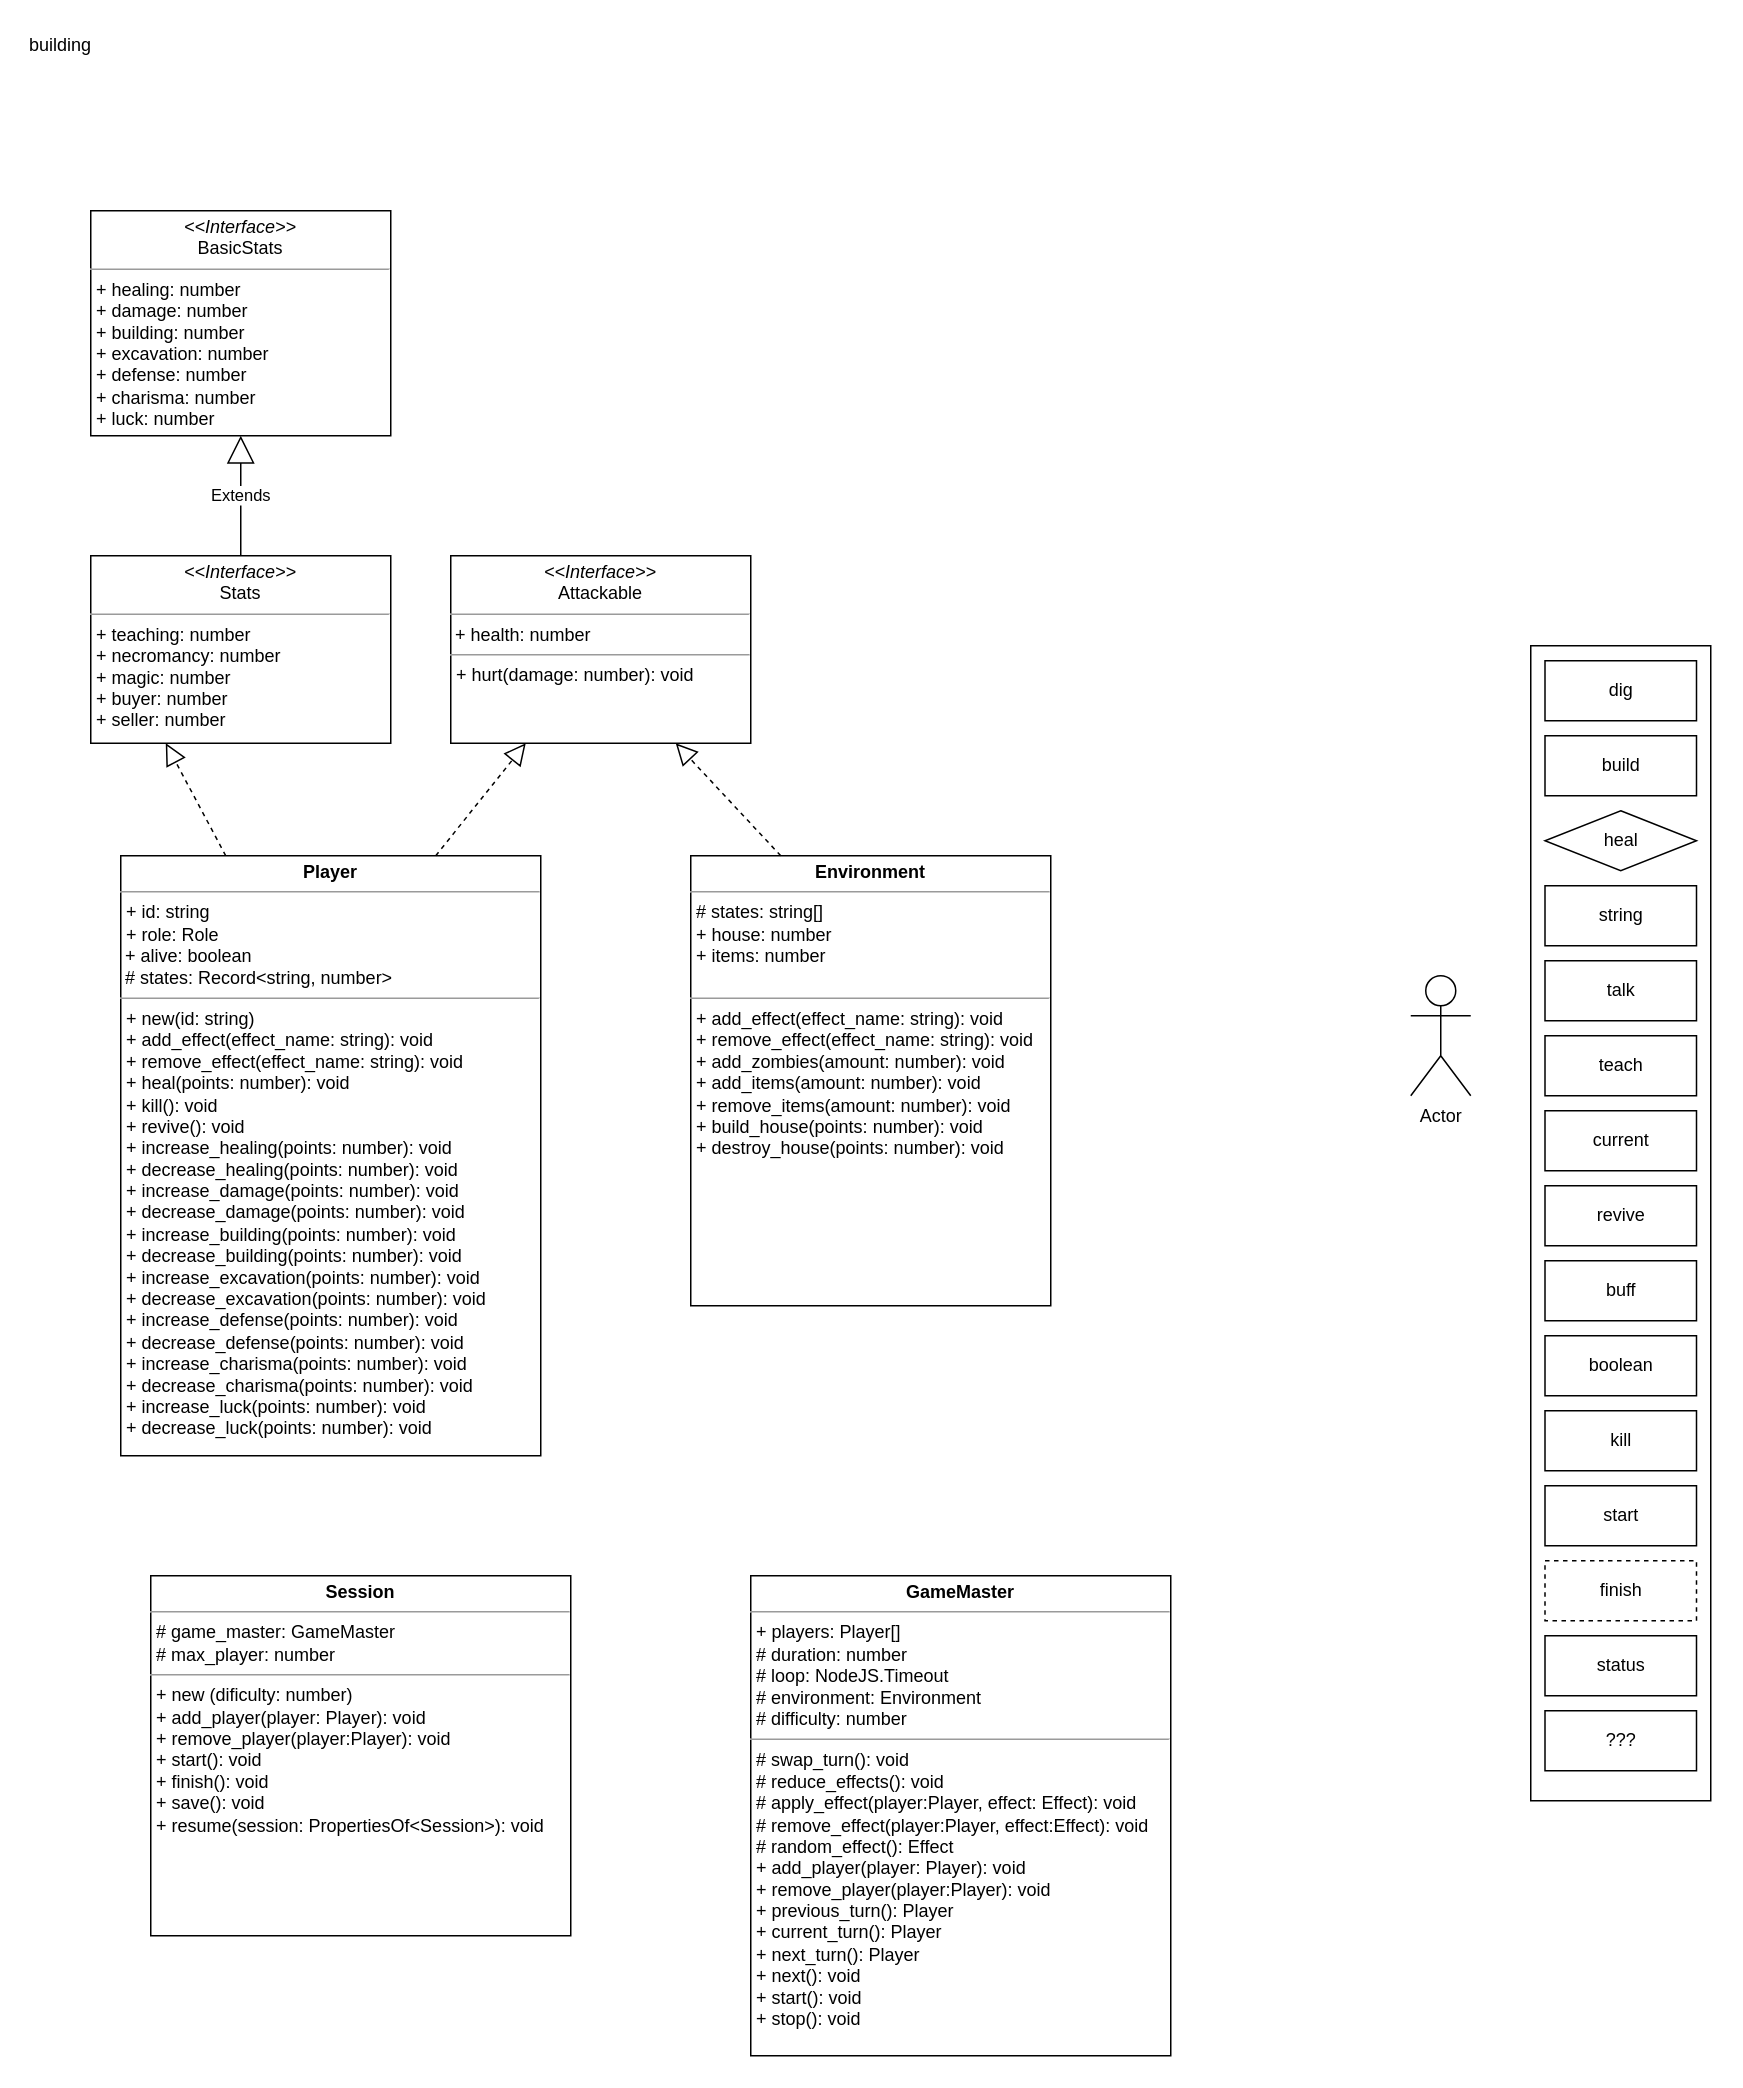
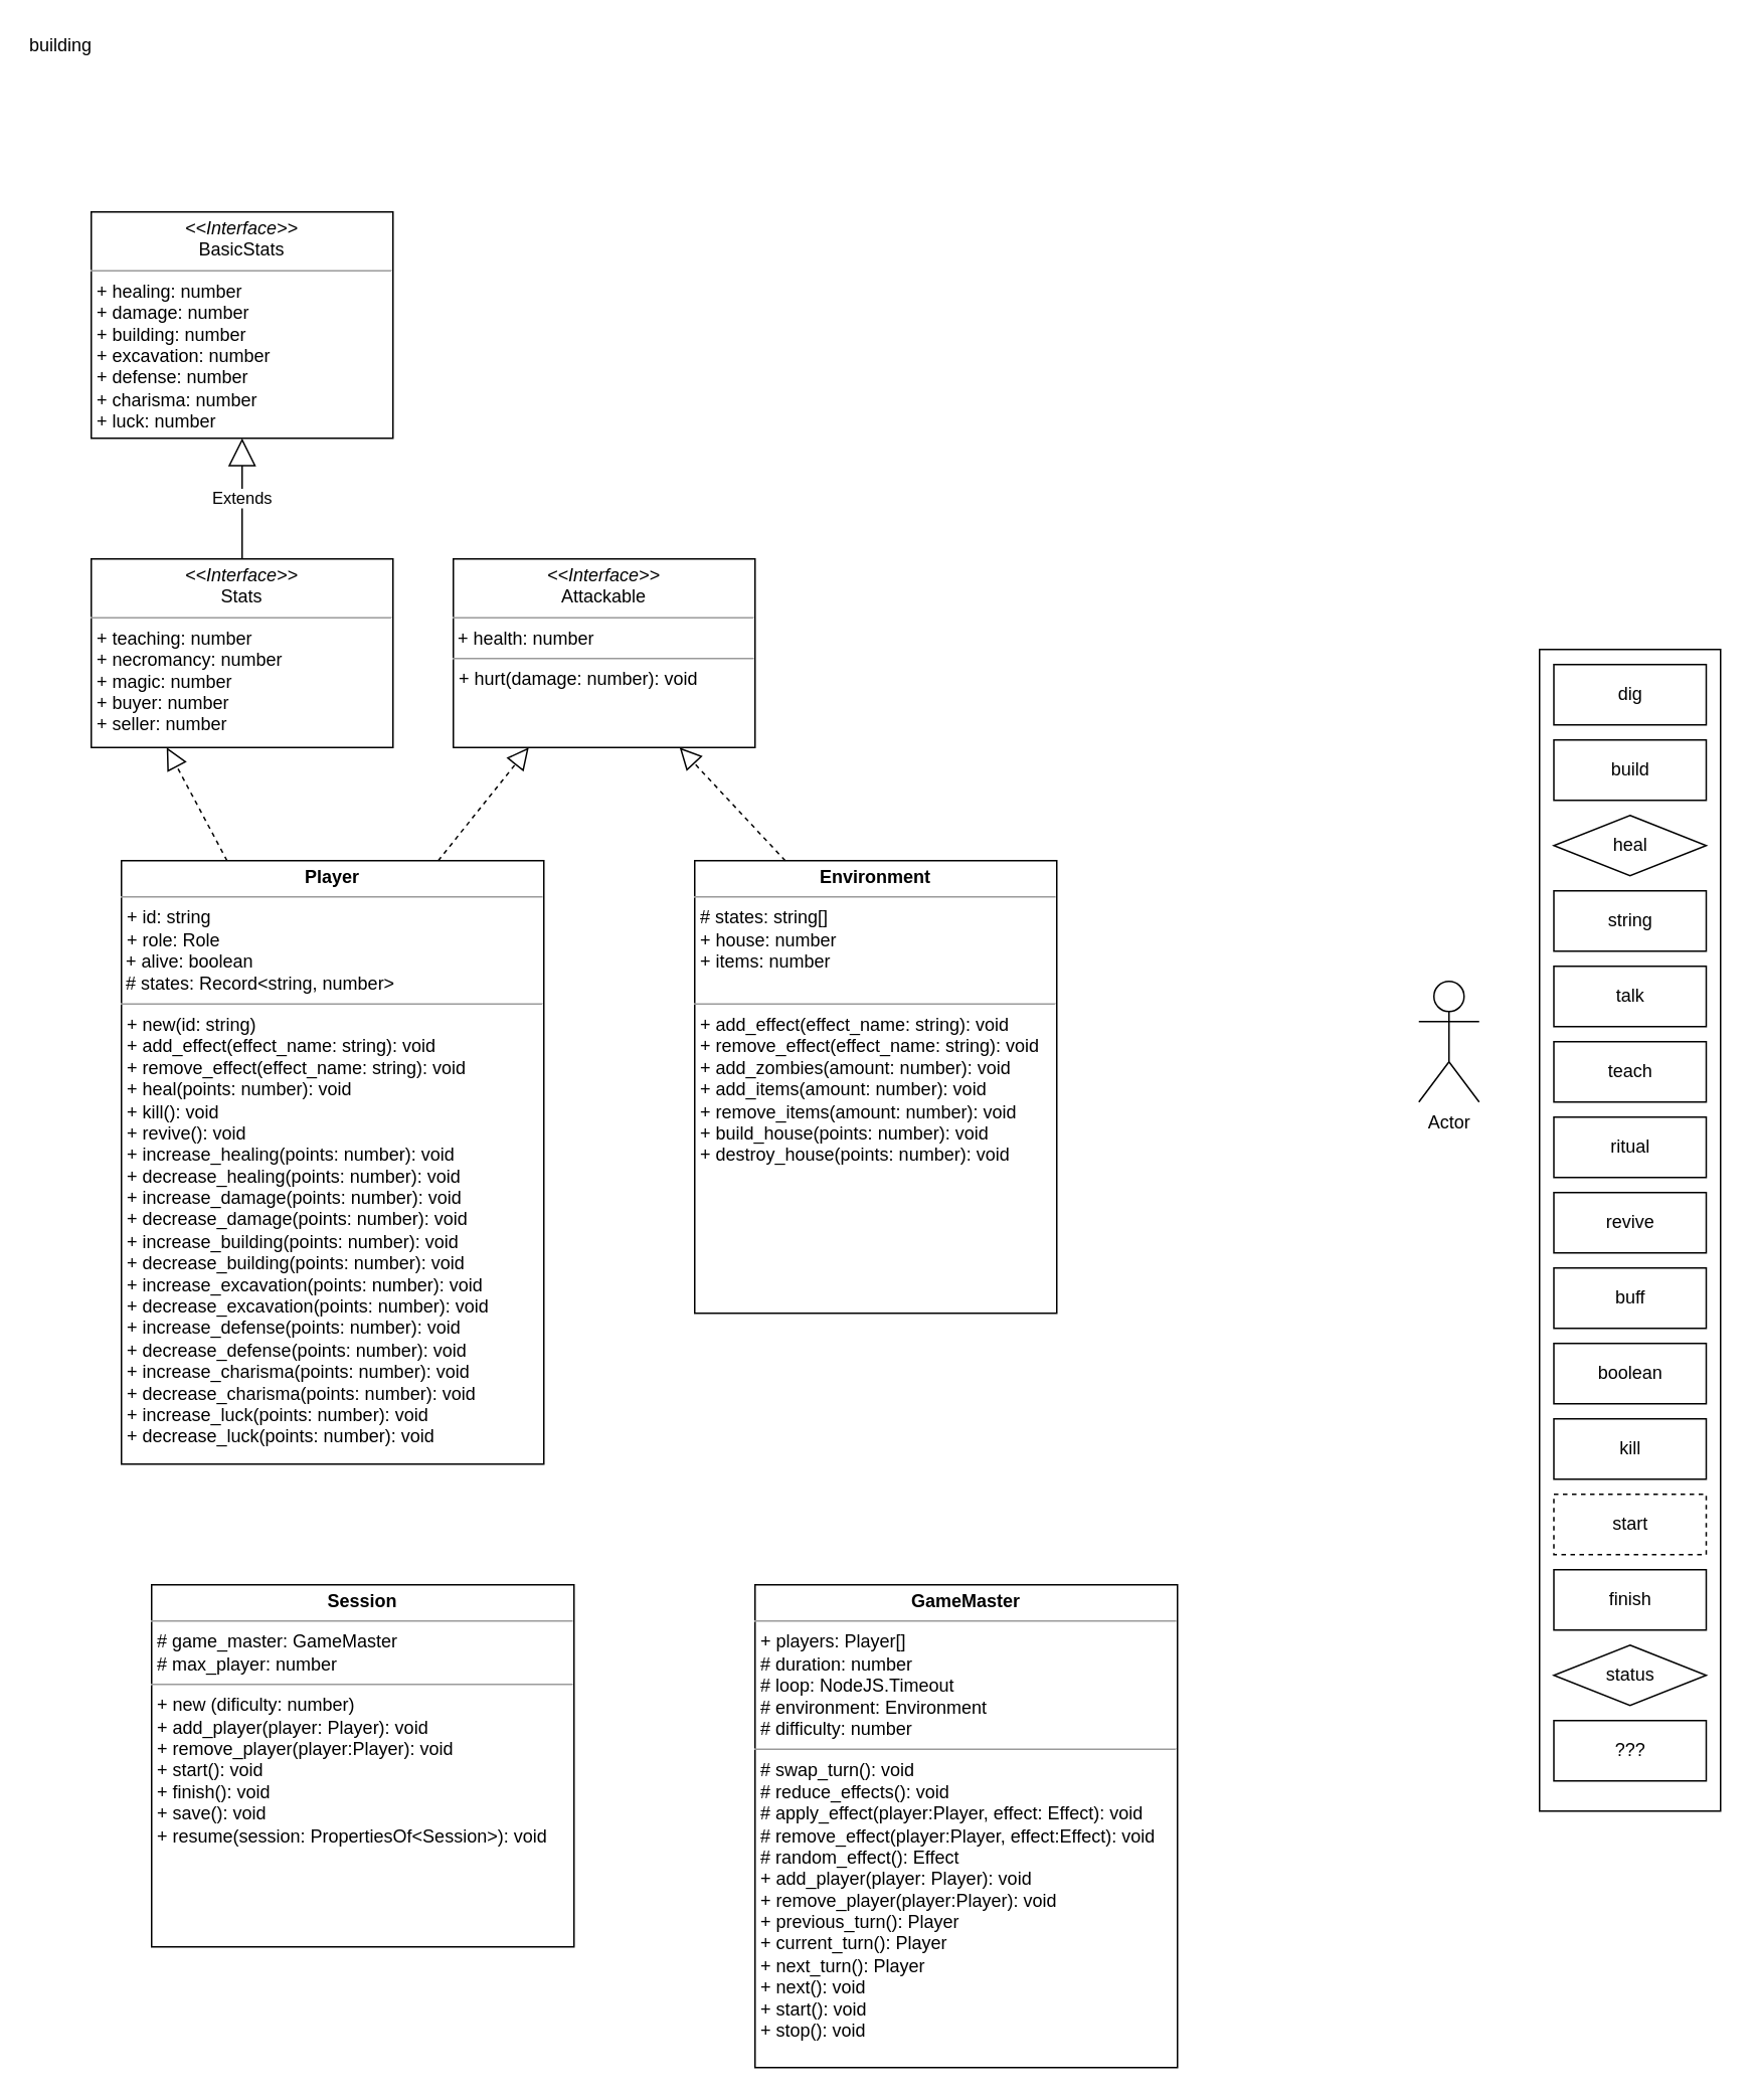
- <mxCell id="23" value="current" style="rounded=0;whiteSpace=wrap;html=1;" vertex="1" parent="1"><mxGeometry x="1029.5" y="740" width="101" height="40" as="geometry" /></mxCell>
+ <mxCell id="23" value="ritual" style="rounded=0;whiteSpace=wrap;html=1;" vertex="1" parent="1"><mxGeometry x="1029.5" y="740" width="101" height="40" as="geometry" /></mxCell>
- <mxCell id="28" value="start" style="rounded=0;whiteSpace=wrap;html=1;" vertex="1" parent="1"><mxGeometry x="1029.5" y="990" width="101" height="40" as="geometry" /></mxCell>
+ <mxCell id="28" value="start" style="rounded=0;whiteSpace=wrap;html=1;dashed=1;" vertex="1" parent="1"><mxGeometry x="1029.5" y="990" width="101" height="40" as="geometry" /></mxCell>
- <mxCell id="29" value="finish" style="rounded=0;whiteSpace=wrap;html=1;dashed=1;" vertex="1" parent="1"><mxGeometry x="1029.5" y="1040" width="101" height="40" as="geometry" /></mxCell>
+ <mxCell id="29" value="finish" style="rounded=0;whiteSpace=wrap;html=1;" vertex="1" parent="1"><mxGeometry x="1029.5" y="1040" width="101" height="40" as="geometry" /></mxCell>
- <mxCell id="30" value="status" style="rounded=0;whiteSpace=wrap;html=1;" vertex="1" parent="1"><mxGeometry x="1029.5" y="1090" width="101" height="40" as="geometry" /></mxCell>
+ <mxCell id="30" value="status" style="rhombus;whiteSpace=wrap;html=1;" vertex="1" parent="1"><mxGeometry x="1029.5" y="1090" width="101" height="40" as="geometry" /></mxCell>
